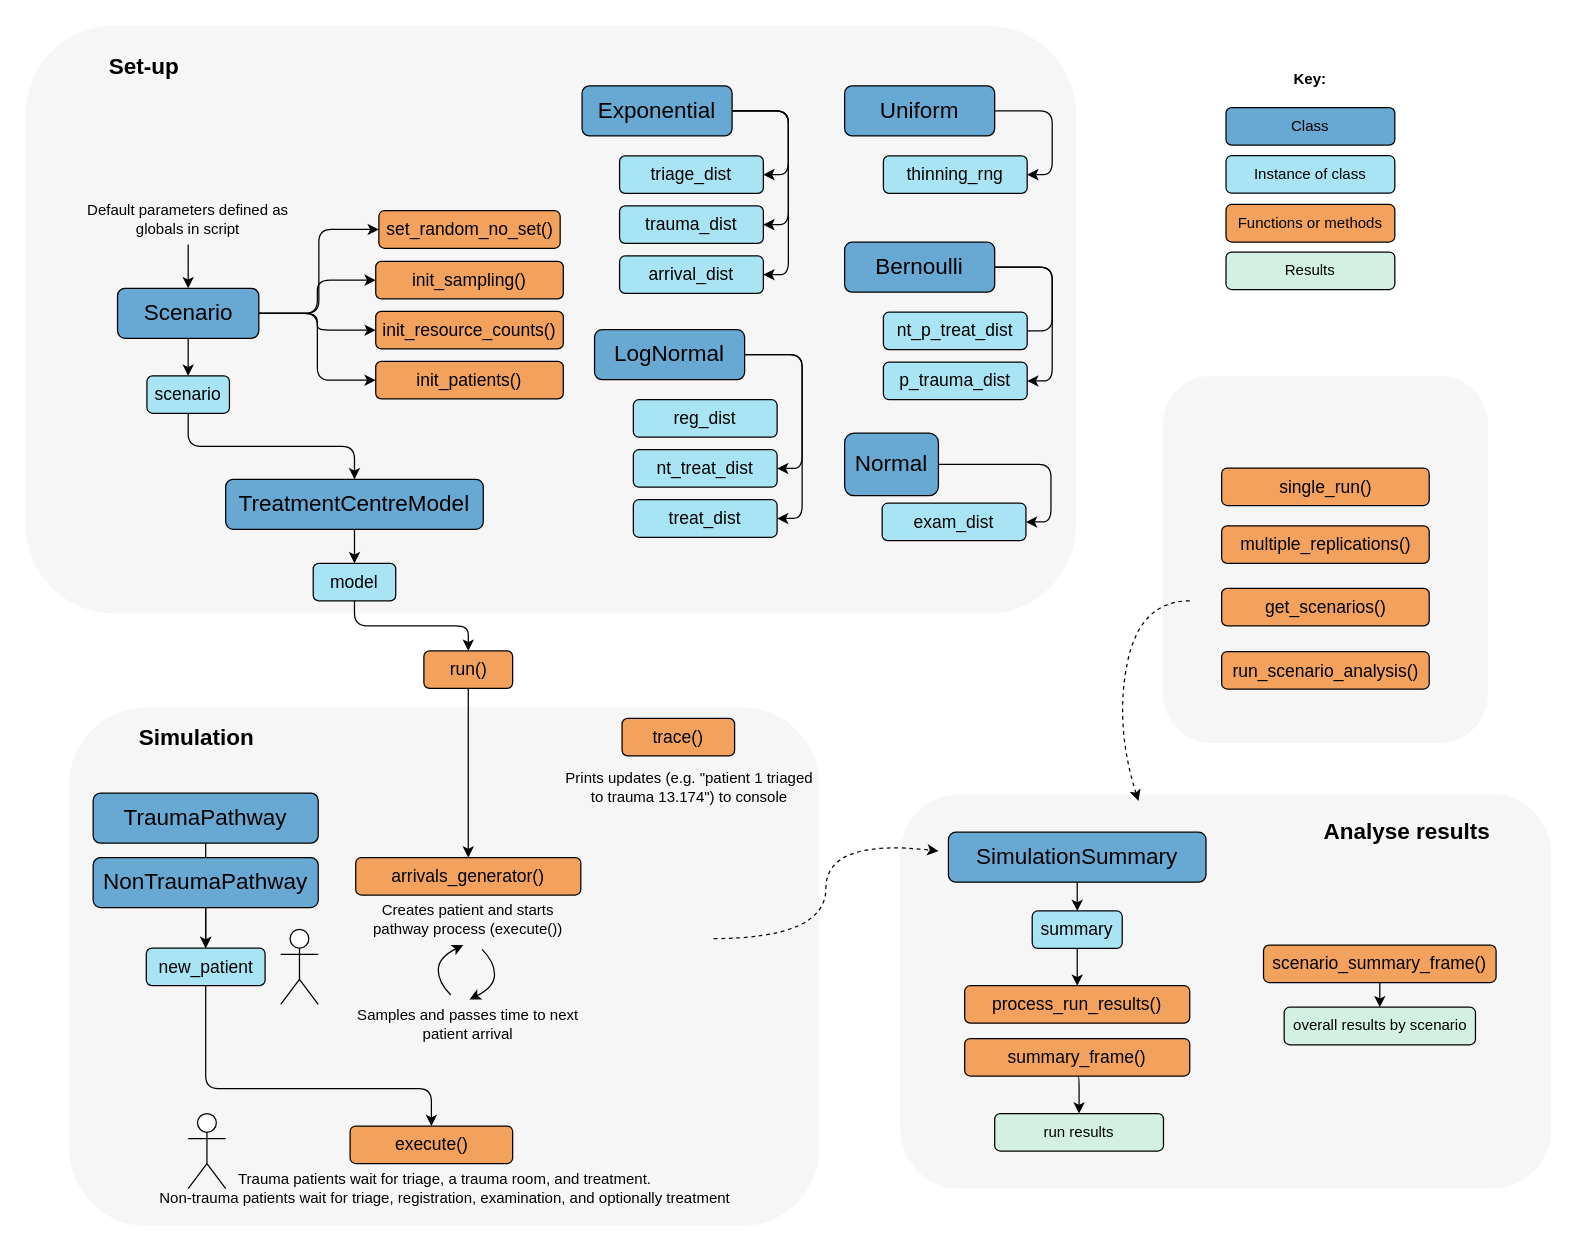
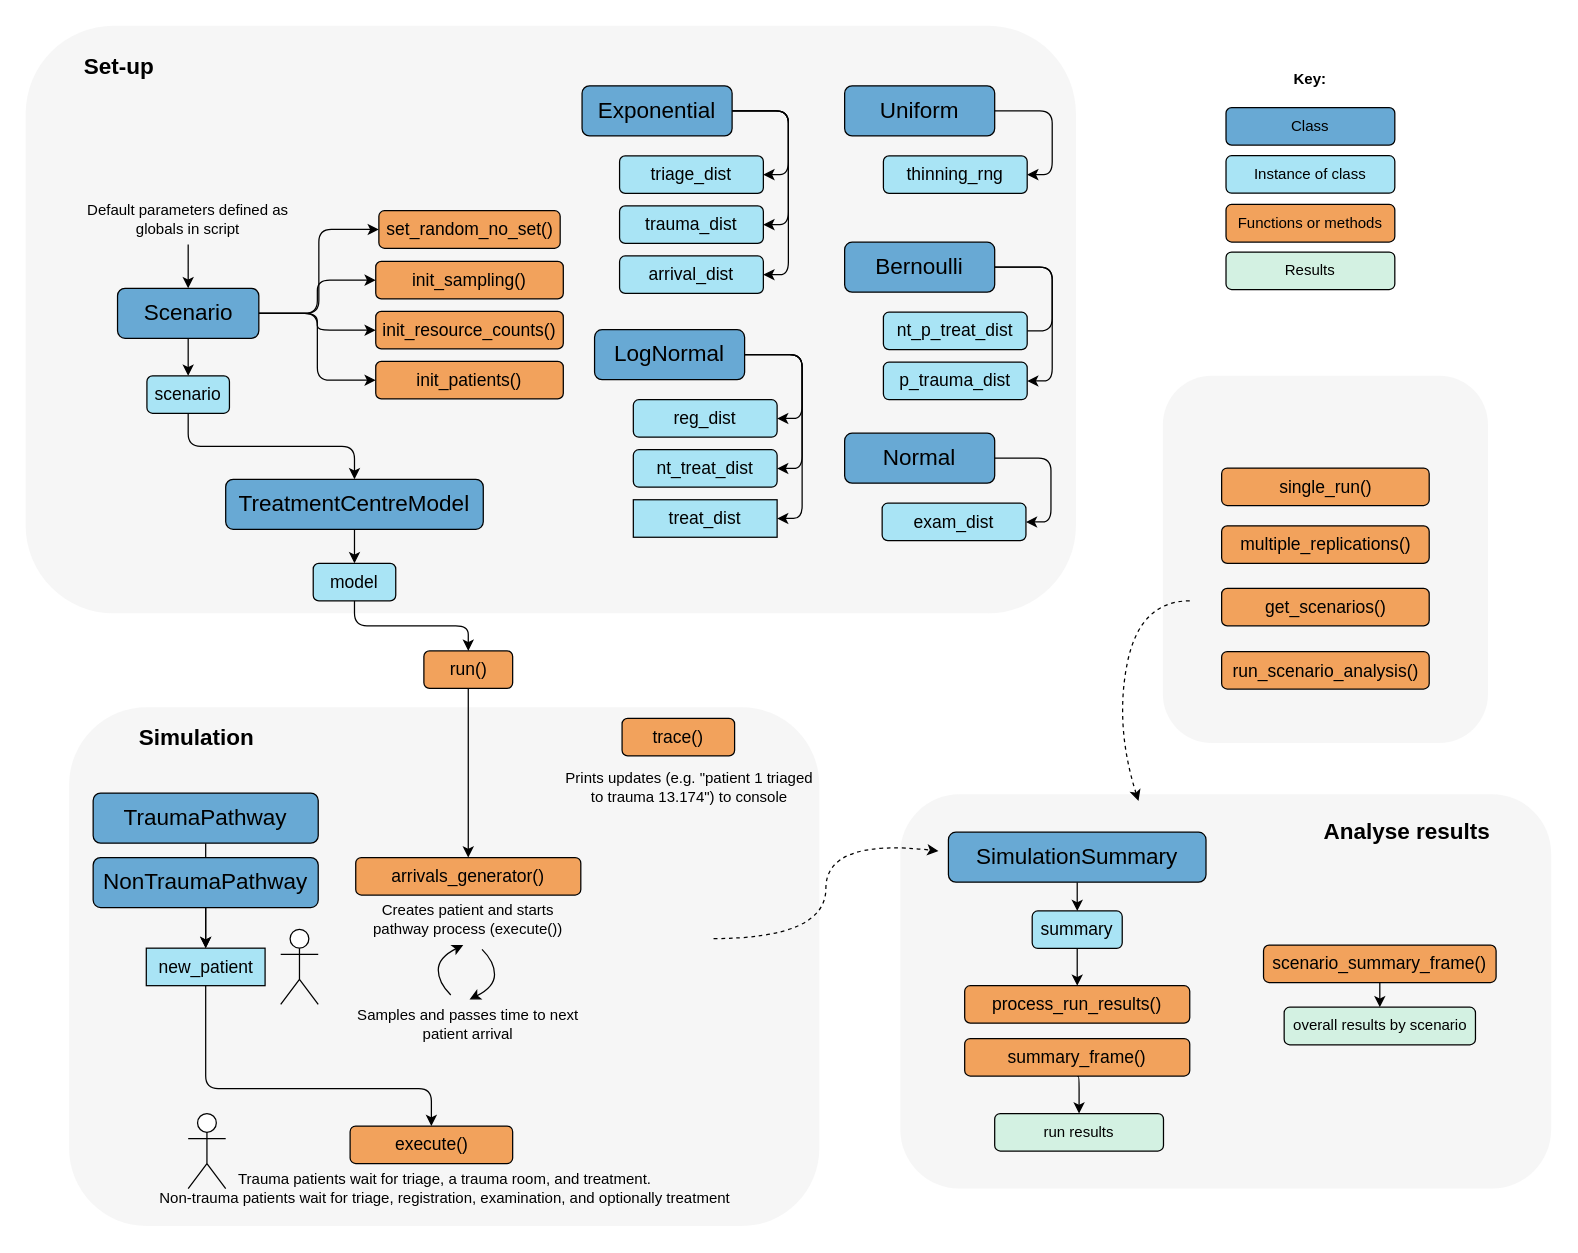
- <mxCell id="42" value="&lt;font style=&quot;font-size: 18px;&quot;&gt;Set-up&lt;/font&gt;" style="text;html=1;align=center;verticalAlign=middle;whiteSpace=wrap;rounded=1;fontStyle=1;" parent="1" vertex="1"><mxGeometry x="70" y="37.13" width="90" height="31" as="geometry" /></mxCell>
+ <mxCell id="42" value="&lt;font style=&quot;font-size: 18px;&quot;&gt;Set-up&lt;/font&gt;" style="text;html=1;align=center;verticalAlign=middle;whiteSpace=wrap;rounded=1;fontStyle=1;" parent="1" vertex="1"><mxGeometry x="50" y="37.13" width="90" height="31" as="geometry" /></mxCell>
+ <mxCell id="76" style="edgeStyle=orthogonalEdgeStyle;rounded=1;orthogonalLoop=1;jettySize=auto;html=1;exitX=1;exitY=0.5;exitDx=0;exitDy=0;entryX=1;entryY=0.5;entryDx=0;entryDy=0;" edge="1" parent="1" source="79" target="80"><mxGeometry relative="1" as="geometry" /></mxCell>
- <mxCell id="74" value="&lt;font style=&quot;font-size: 18px;&quot;&gt;Normal&lt;/font&gt;" style="rounded=1;whiteSpace=wrap;html=1;fillColor=#68A9D4;" vertex="1" parent="1"><mxGeometry x="675" y="345.88" width="75" height="50" as="geometry" /></mxCell>
+ <mxCell id="74" value="&lt;font style=&quot;font-size: 18px;&quot;&gt;Normal&lt;/font&gt;" style="rounded=1;whiteSpace=wrap;html=1;fillColor=#68A9D4;" vertex="1" parent="1"><mxGeometry x="675" y="345.88" width="120" height="40" as="geometry" /></mxCell>
- <mxCell id="82" value="&lt;font style=&quot;font-size: 14px;&quot;&gt;treat_dist&lt;/font&gt;" style="rounded=1;whiteSpace=wrap;html=1;fillColor=#A9E4F5;" vertex="1" parent="1"><mxGeometry x="506" y="399.13" width="115" height="30" as="geometry" /></mxCell>
+ <mxCell id="82" value="&lt;font style=&quot;font-size: 14px;&quot;&gt;treat_dist&lt;/font&gt;" style="whiteSpace=wrap;html=1;fillColor=#A9E4F5;rounded=0;" vertex="1" parent="1"><mxGeometry x="506" y="399.13" width="115" height="30" as="geometry" /></mxCell>
- <mxCell id="25" value="&lt;font style=&quot;font-size: 14px;&quot;&gt;new_patient&lt;/font&gt;" style="rounded=1;whiteSpace=wrap;html=1;fillColor=#A9E4F5;" parent="1" vertex="1"><mxGeometry x="116.5" y="757.75" width="95" height="30" as="geometry" /></mxCell>
+ <mxCell id="25" value="&lt;font style=&quot;font-size: 14px;&quot;&gt;new_patient&lt;/font&gt;" style="whiteSpace=wrap;html=1;fillColor=#A9E4F5;rounded=0;" parent="1" vertex="1"><mxGeometry x="116.5" y="757.75" width="95" height="30" as="geometry" /></mxCell>
